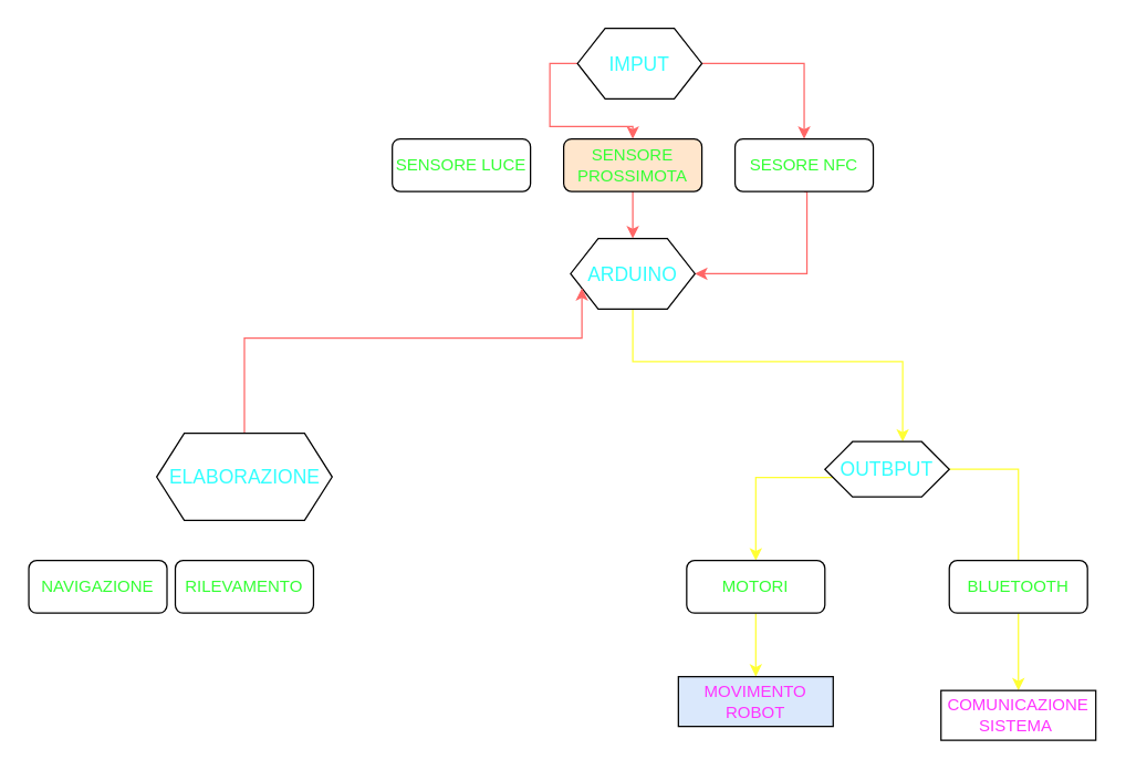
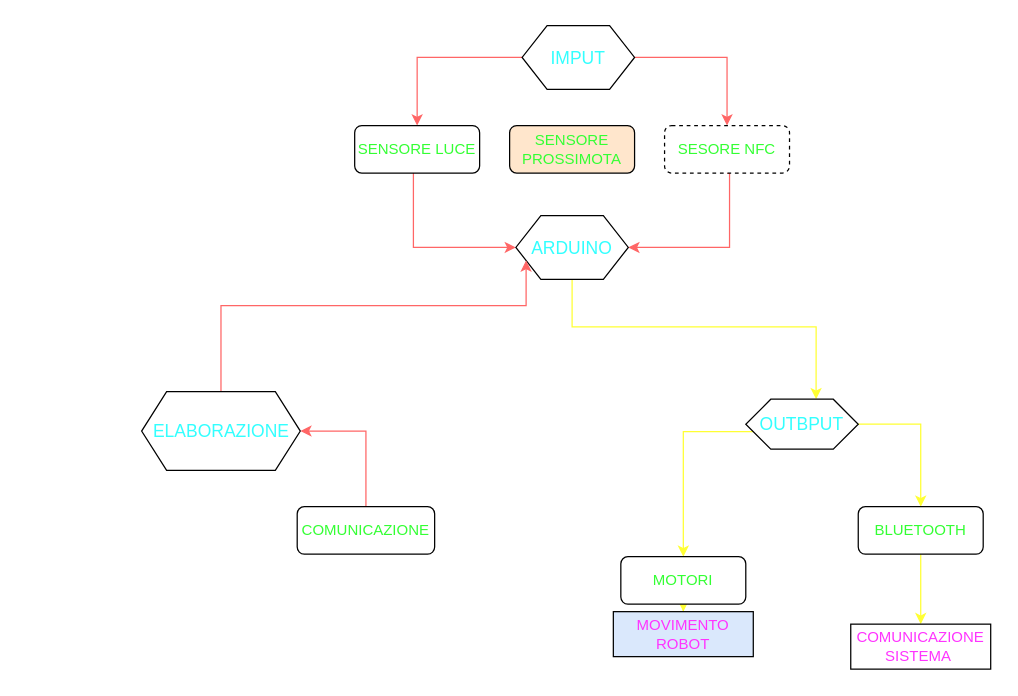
- <mxCell id="3" style="edgeStyle=orthogonalEdgeStyle;rounded=0;orthogonalLoop=1;jettySize=auto;html=1;exitX=0;exitY=0.5;exitDx=0;exitDy=0;fillColor=#FF6666;strokeColor=#FF6666;" edge="1" parent="1" source="4" target="8"><mxGeometry relative="1" as="geometry" /></mxCell>
+ <mxCell id="3" style="edgeStyle=orthogonalEdgeStyle;rounded=0;orthogonalLoop=1;jettySize=auto;html=1;exitX=0;exitY=0.5;exitDx=0;exitDy=0;entryX=0.5;entryY=0;entryDx=0;entryDy=0;fillColor=#FF6666;strokeColor=#FF6666;" edge="1" parent="1" source="4" target="6"><mxGeometry relative="1" as="geometry" /></mxCell>
- <mxCell id="10" value="&lt;font color=&quot;#33ff33&quot;&gt;SESORE NFC&lt;/font&gt;" style="rounded=1;whiteSpace=wrap;html=1;" vertex="1" parent="1"><mxGeometry x="531" y="100" width="100" height="38" as="geometry" /></mxCell>
+ <mxCell id="10" value="&lt;font color=&quot;#33ff33&quot;&gt;SESORE NFC&lt;/font&gt;" style="rounded=1;whiteSpace=wrap;html=1;dashed=1;" vertex="1" parent="1"><mxGeometry x="531" y="100" width="100" height="38" as="geometry" /></mxCell>
- <mxCell id="7" style="edgeStyle=orthogonalEdgeStyle;rounded=0;orthogonalLoop=1;jettySize=auto;html=1;entryX=0.5;entryY=0;entryDx=0;entryDy=0;fillColor=#FF6666;strokeColor=#FF6666;" edge="1" parent="1" source="8" target="12"><mxGeometry relative="1" as="geometry" /></mxCell>
+ <mxCell id="5" style="edgeStyle=orthogonalEdgeStyle;rounded=0;orthogonalLoop=1;jettySize=auto;html=1;entryX=0;entryY=0.5;entryDx=0;entryDy=0;fillColor=#FF6666;strokeColor=#FF6666;" edge="1" parent="1" source="6" target="12"><mxGeometry relative="1" as="geometry"><Array as="points"><mxPoint x="330" y="198" /></Array></mxGeometry></mxCell>
+ <mxCell id="15" style="edgeStyle=orthogonalEdgeStyle;rounded=0;orthogonalLoop=1;jettySize=auto;html=1;entryX=1;entryY=0.5;entryDx=0;entryDy=0;fillColor=#FF6666;strokeColor=#FF6666;" edge="1" parent="1" source="16" target="14"><mxGeometry relative="1" as="geometry" /></mxCell>
- <mxCell id="20" style="edgeStyle=orthogonalEdgeStyle;rounded=0;orthogonalLoop=1;jettySize=auto;html=1;exitX=1;exitY=0.5;exitDx=0;exitDy=0;entryX=0.5;entryY=0;entryDx=0;entryDy=0;strokeColor=#FFFF33;endArrow=none;" edge="1" parent="1" source="21" target="25"><mxGeometry relative="1" as="geometry" /></mxCell>
+ <mxCell id="20" style="edgeStyle=orthogonalEdgeStyle;rounded=0;orthogonalLoop=1;jettySize=auto;html=1;exitX=1;exitY=0.5;exitDx=0;exitDy=0;entryX=0.5;entryY=0;entryDx=0;entryDy=0;strokeColor=#FFFF33;" edge="1" parent="1" source="21" target="25"><mxGeometry relative="1" as="geometry" /></mxCell>
- <mxCell id="18" value="&lt;font color=&quot;#33ff33&quot;&gt;NAVIGAZIONE&lt;/font&gt;" style="rounded=1;whiteSpace=wrap;html=1;" vertex="1" parent="1"><mxGeometry x="20" y="405" width="100" height="38" as="geometry" /></mxCell>
- <mxCell id="17" value="&lt;font color=&quot;#33ff33&quot;&gt;RILEVAMENTO&lt;/font&gt;" style="rounded=1;whiteSpace=wrap;html=1;" vertex="1" parent="1"><mxGeometry x="126" y="405" width="100" height="38" as="geometry" /></mxCell>
+ <mxCell id="16" value="&lt;font color=&quot;#33ff33&quot;&gt;COMUNICAZIONE&lt;/font&gt;" style="rounded=1;whiteSpace=wrap;html=1;" vertex="1" parent="1"><mxGeometry x="237" y="405" width="110" height="38" as="geometry" /></mxCell>
- <mxCell id="23" value="&lt;font color=&quot;#33ff33&quot;&gt;MOTORI&lt;/font&gt;" style="rounded=1;whiteSpace=wrap;html=1;" vertex="1" parent="1"><mxGeometry x="496" y="405" width="100" height="38" as="geometry" /></mxCell>
+ <mxCell id="23" value="&lt;font color=&quot;#33ff33&quot;&gt;MOTORI&lt;/font&gt;" style="rounded=1;whiteSpace=wrap;html=1;" vertex="1" parent="1"><mxGeometry x="496" y="445" width="100" height="38" as="geometry" /></mxCell>
